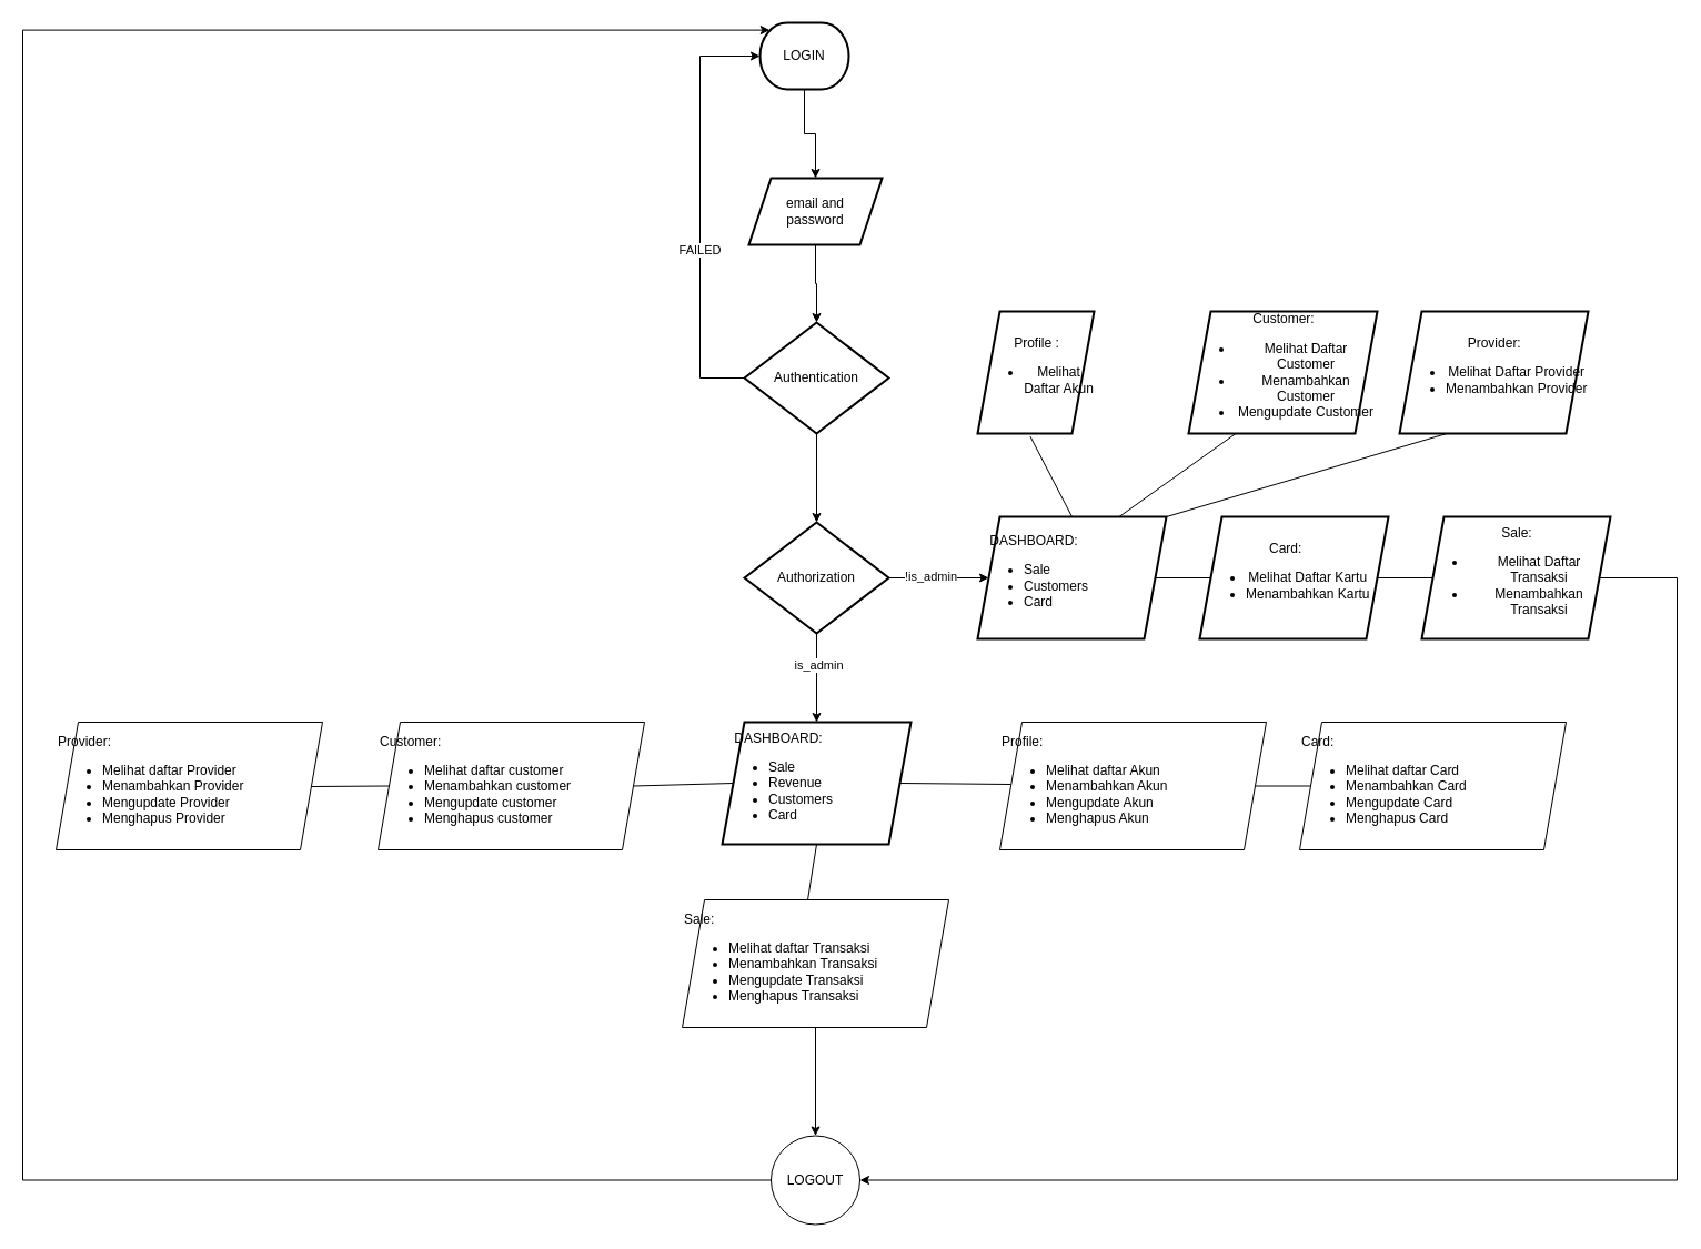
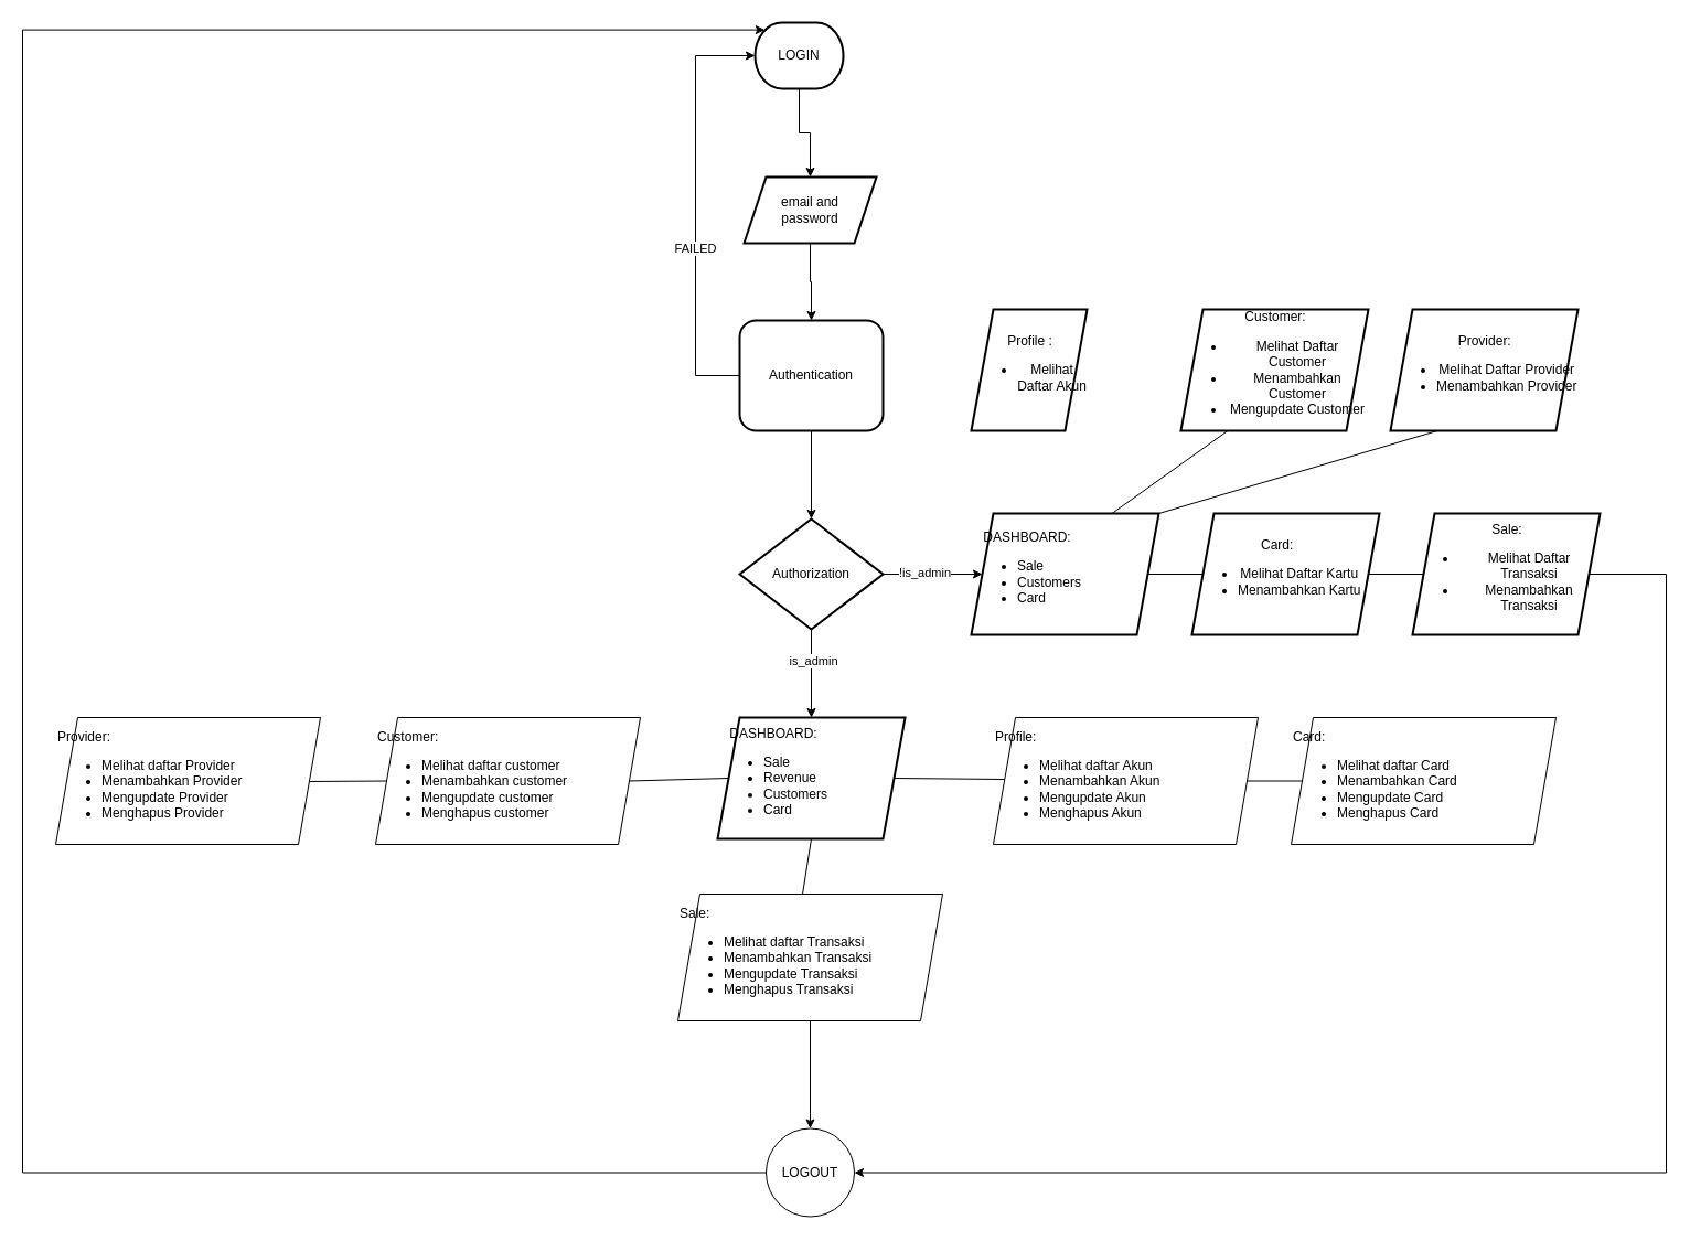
- <mxCell id="9" value="Authentication" style="rhombus;whiteSpace=wrap;html=1;strokeWidth=2;" parent="1" vertex="1"><mxGeometry x="670" y="290" width="130" height="100" as="geometry" /></mxCell>
+ <mxCell id="9" value="Authentication" style="whiteSpace=wrap;html=1;strokeWidth=2;rounded=1;" parent="1" vertex="1"><mxGeometry x="670" y="290" width="130" height="100" as="geometry" /></mxCell>
- <mxCell id="36" value="" style="endArrow=none;html=1;rounded=0;entryX=0.452;entryY=1.024;entryDx=0;entryDy=0;entryPerimeter=0;exitX=0.5;exitY=0;exitDx=0;exitDy=0;" edge="1" parent="1" source="16" target="30"><mxGeometry width="50" height="50" relative="1" as="geometry"><mxPoint x="930" y="450" as="sourcePoint" /><mxPoint x="980" y="400" as="targetPoint" /></mxGeometry></mxCell>
